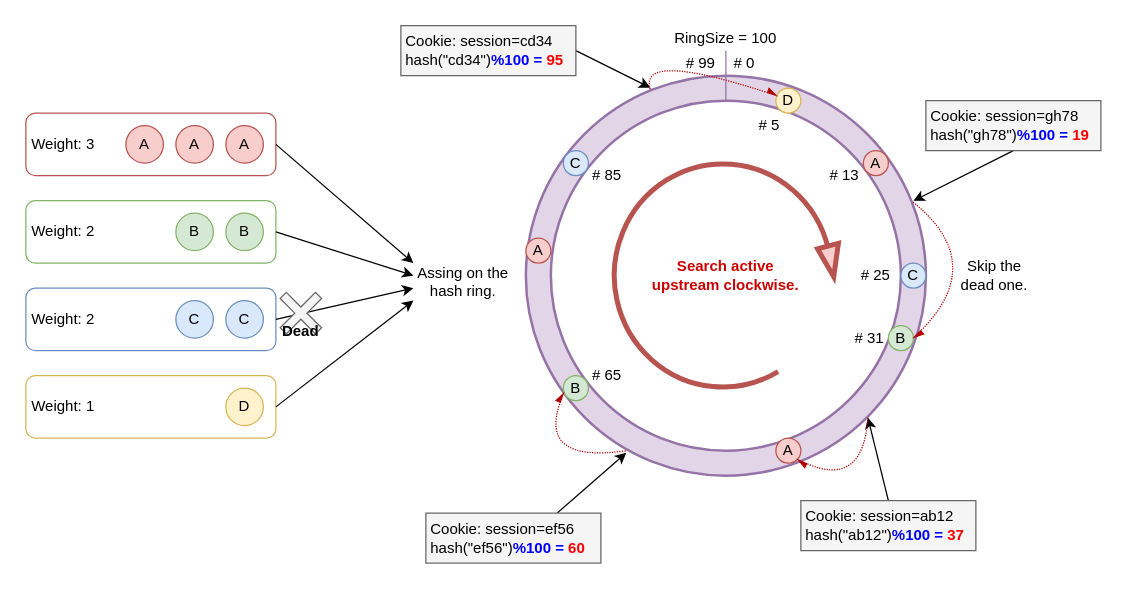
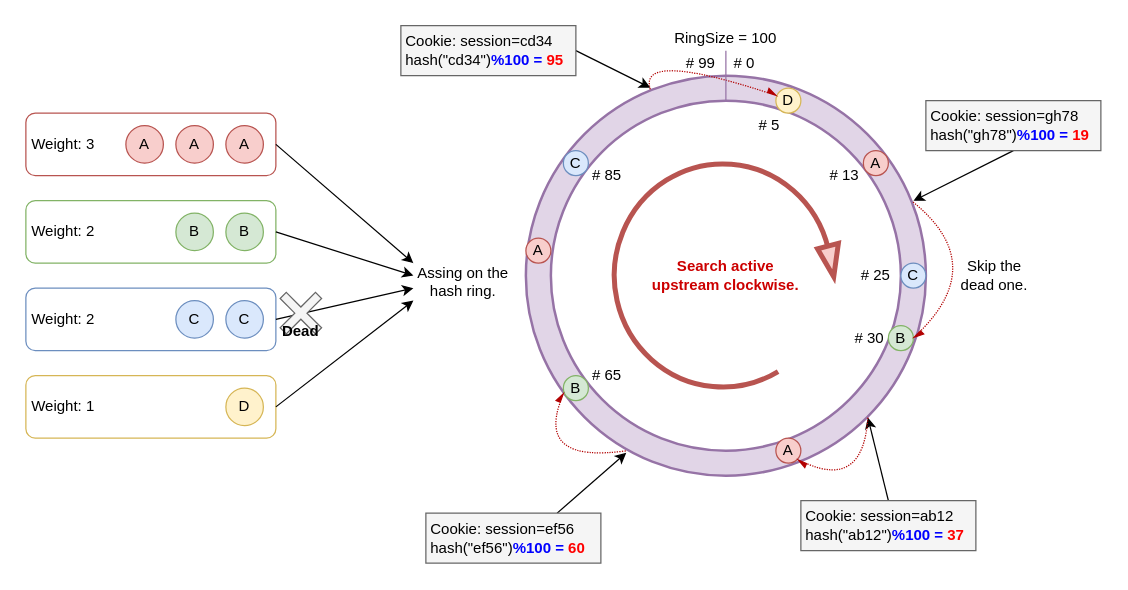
- <mxCell id="50" value="# 31" style="text;html=1;strokeColor=none;fillColor=none;align=center;verticalAlign=middle;whiteSpace=wrap;rounded=0;" parent="33" vertex="1"><mxGeometry x="260" y="200" width="30" height="20" as="geometry" /></mxCell>
+ <mxCell id="50" value="# 30" style="text;html=1;strokeColor=none;fillColor=none;align=center;verticalAlign=middle;whiteSpace=wrap;rounded=0;" parent="33" vertex="1"><mxGeometry x="260" y="200" width="30" height="20" as="geometry" /></mxCell>
